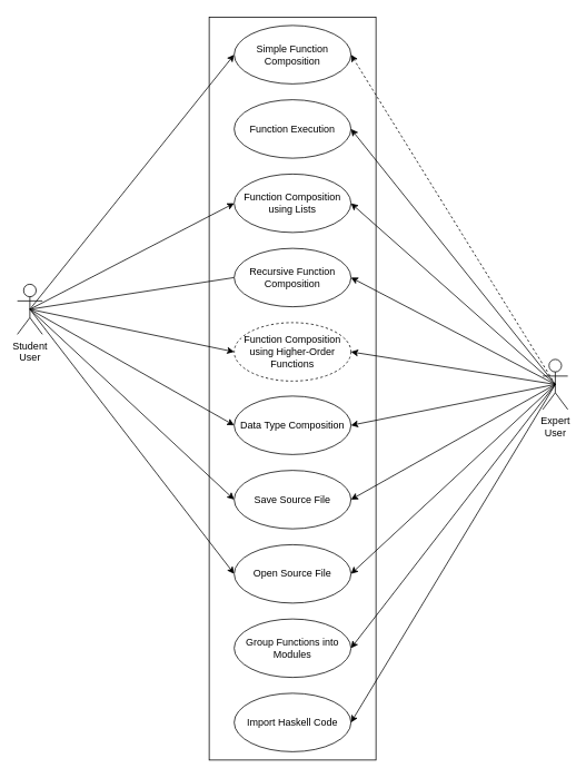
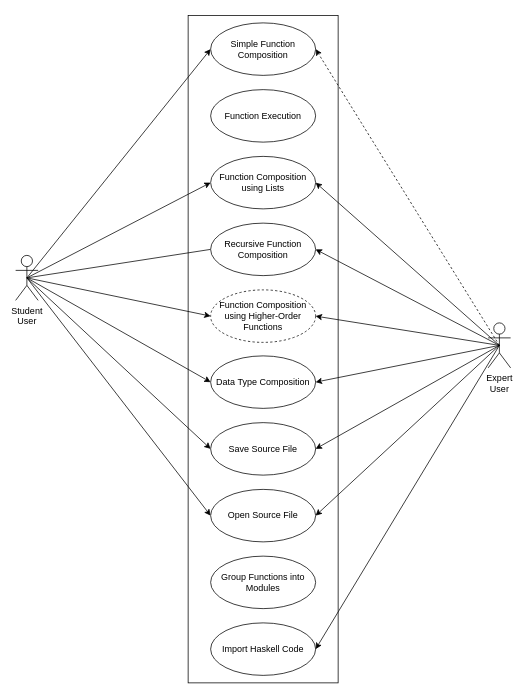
- <mxCell id="18" style="rounded=0;orthogonalLoop=1;jettySize=auto;html=1;exitX=0.5;exitY=0.5;exitDx=0;exitDy=0;exitPerimeter=0;entryX=1;entryY=0.5;entryDx=0;entryDy=0;" edge="1" parent="1" source="20" target="22"><mxGeometry relative="1" as="geometry" /></mxCell>
- <mxCell id="11" style="rounded=0;orthogonalLoop=1;jettySize=auto;html=1;exitX=0.5;exitY=0.5;exitDx=0;exitDy=0;exitPerimeter=0;entryX=1;entryY=0.5;entryDx=0;entryDy=0;" edge="1" parent="1" source="20" target="29"><mxGeometry relative="1" as="geometry" /></mxCell>
